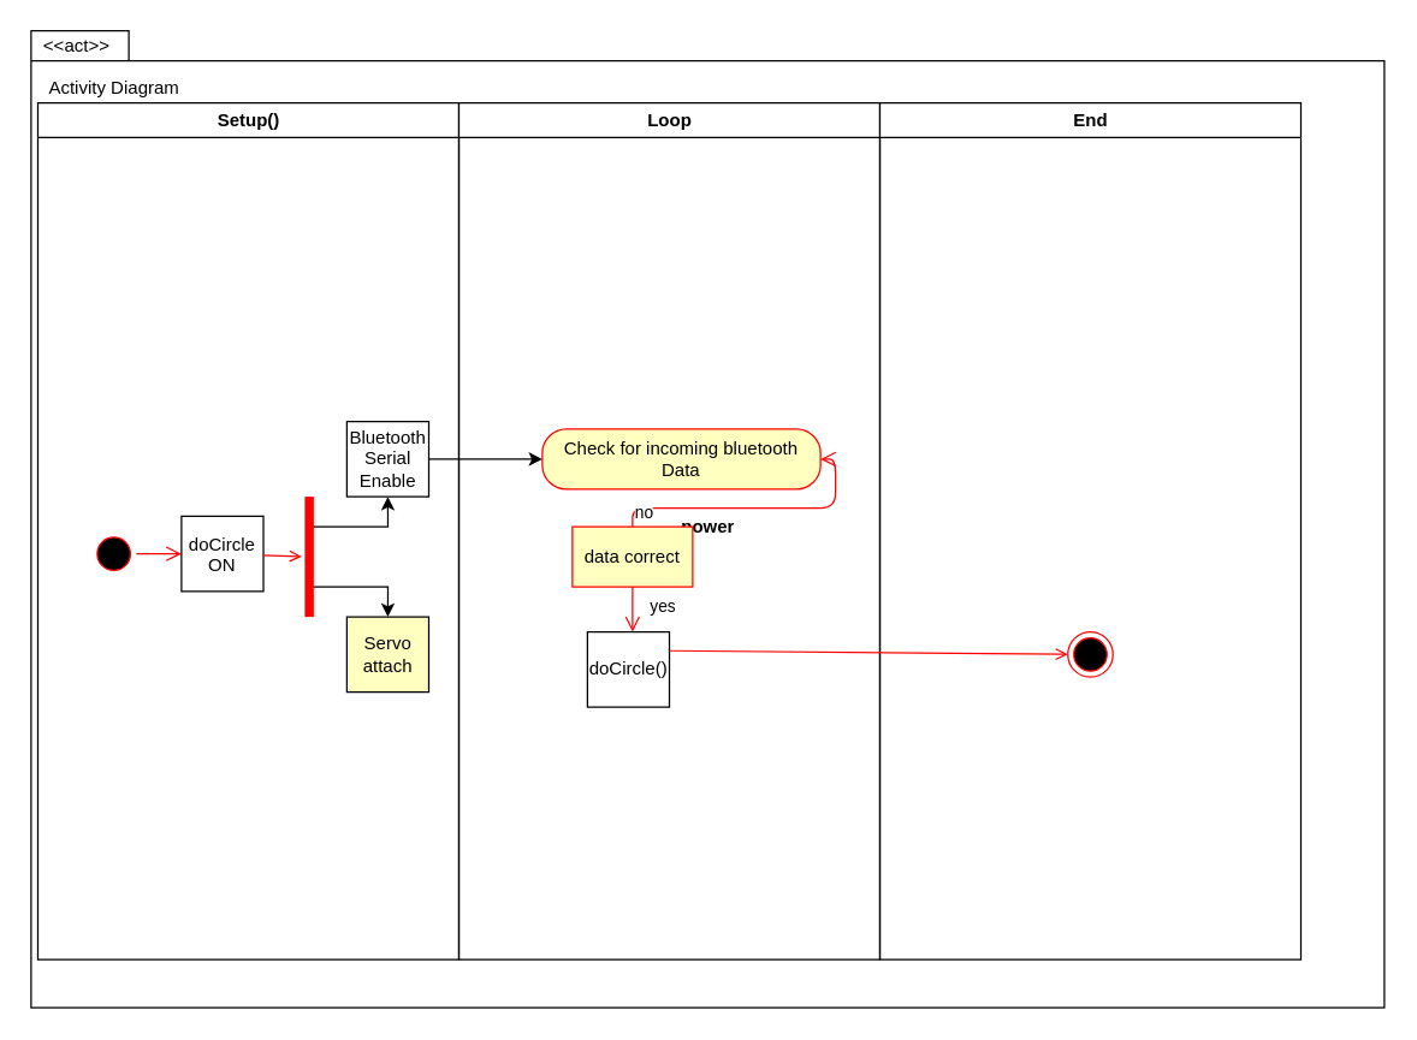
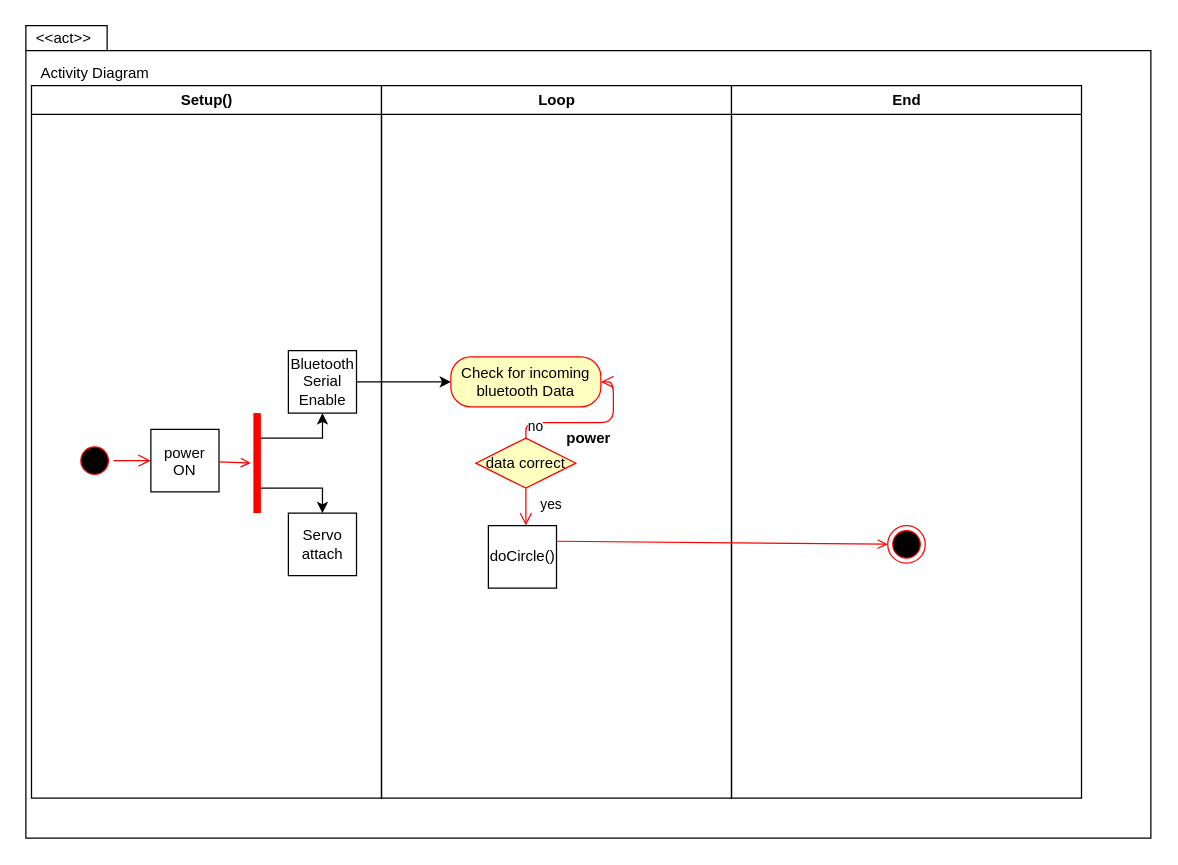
- <mxCell id="14" value="Check for incoming bluetooth Data" style="rounded=1;whiteSpace=wrap;html=1;arcSize=40;fontColor=#000000;fillColor=#ffffc0;strokeColor=#ff0000;" vertex="1" parent="13"><mxGeometry x="55.5" y="217" width="185" height="40" as="geometry" /></mxCell>
+ <mxCell id="14" value="Check for incoming bluetooth Data" style="rounded=1;whiteSpace=wrap;html=1;arcSize=40;fontColor=#000000;fillColor=#ffffc0;strokeColor=#ff0000;" vertex="1" parent="13"><mxGeometry x="55.5" y="217" width="120" height="40" as="geometry" /></mxCell>
- <mxCell id="6" value="doCircle&#10;ON" style="" parent="3" vertex="1"><mxGeometry x="95.5" y="275" width="54.5" height="50" as="geometry" /></mxCell>
+ <mxCell id="6" value="power&#10;ON" style="" parent="3" vertex="1"><mxGeometry x="95.5" y="275" width="54.5" height="50" as="geometry" /></mxCell>
- <mxCell id="16" value="data correct" style="whiteSpace=wrap;html=1;fillColor=#ffffc0;strokeColor=#ff0000;rounded=0;" vertex="1" parent="13"><mxGeometry x="75.5" y="282" width="80" height="40" as="geometry" /></mxCell>
+ <mxCell id="16" value="data correct" style="rhombus;whiteSpace=wrap;html=1;fillColor=#ffffc0;strokeColor=#ff0000;" vertex="1" parent="13"><mxGeometry x="75.5" y="282" width="80" height="40" as="geometry" /></mxCell>
- <mxCell id="9" value="Servo&lt;br&gt;attach" style="html=1;fillColor=#ffffc0;" vertex="1" parent="3"><mxGeometry x="205.5" y="342" width="54.5" height="50" as="geometry" /></mxCell>
+ <mxCell id="9" value="Servo&lt;br&gt;attach" style="html=1;" vertex="1" parent="3"><mxGeometry x="205.5" y="342" width="54.5" height="50" as="geometry" /></mxCell>
